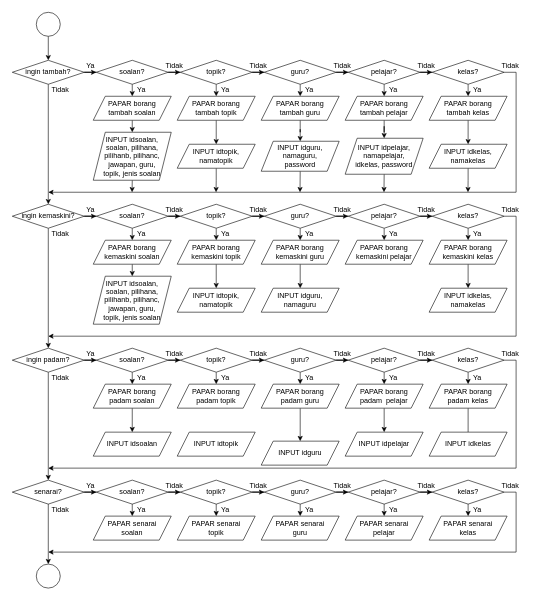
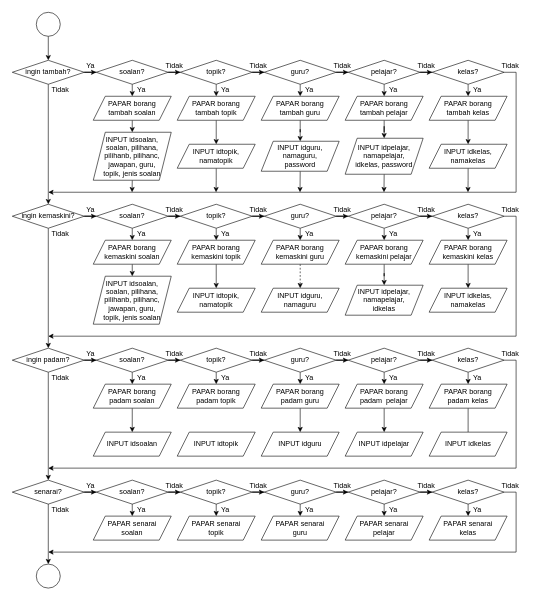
- <mxCell id="64" value="" style="edgeStyle=orthogonalEdgeStyle;rounded=0;orthogonalLoop=1;jettySize=auto;html=1;" edge="1" source="65" target="72" parent="1"><mxGeometry relative="1" as="geometry" /></mxCell>
+ <mxCell id="64" value="" style="edgeStyle=orthogonalEdgeStyle;rounded=0;orthogonalLoop=1;jettySize=auto;html=1;dashed=1;" edge="1" source="65" target="72" parent="1"><mxGeometry relative="1" as="geometry" /></mxCell>
+ <mxCell id="66" value="" style="edgeStyle=orthogonalEdgeStyle;rounded=0;orthogonalLoop=1;jettySize=auto;html=1;" edge="1" source="67" target="73" parent="1"><mxGeometry relative="1" as="geometry" /></mxCell>
+ <mxCell id="73" value="INPUT idpelajar, namapelajar,&lt;br&gt;idkelas" style="shape=parallelogram;perimeter=parallelogramPerimeter;whiteSpace=wrap;html=1;fixedSize=1;" vertex="1" parent="1"><mxGeometry x="575" y="475" width="130" height="50" as="geometry" /></mxCell>
- <mxCell id="116" value="INPUT idguru" style="shape=parallelogram;perimeter=parallelogramPerimeter;whiteSpace=wrap;html=1;fixedSize=1;" vertex="1" parent="1"><mxGeometry x="435" y="735" width="130" height="40" as="geometry" /></mxCell>
+ <mxCell id="116" value="INPUT idguru" style="shape=parallelogram;perimeter=parallelogramPerimeter;whiteSpace=wrap;html=1;fixedSize=1;" vertex="1" parent="1"><mxGeometry x="435" y="720" width="130" height="40" as="geometry" /></mxCell>
